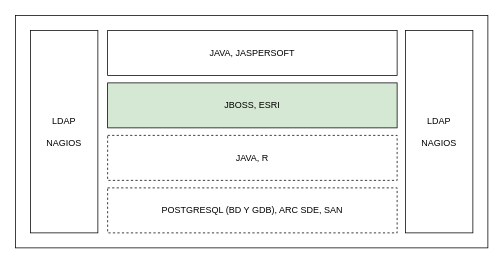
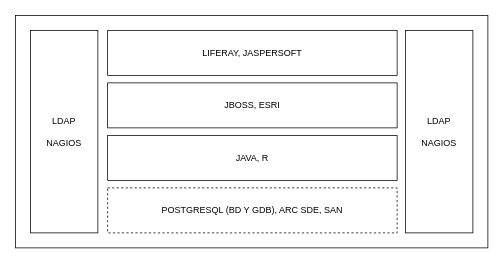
- <mxCell id="4" value="JAVA, JASPERSOFT" style="rounded=0;whiteSpace=wrap;html=1;" vertex="1" parent="1"><mxGeometry x="143" y="40" width="386" height="60" as="geometry" /></mxCell>
+ <mxCell id="4" value="LIFERAY, JASPERSOFT" style="rounded=0;whiteSpace=wrap;html=1;" vertex="1" parent="1"><mxGeometry x="143" y="40" width="386" height="60" as="geometry" /></mxCell>
- <mxCell id="5" value="JBOSS, ESRI" style="rounded=0;whiteSpace=wrap;html=1;fillColor=#d5e8d4;" vertex="1" parent="1"><mxGeometry x="143" y="110" width="386" height="60" as="geometry" /></mxCell>
+ <mxCell id="5" value="JBOSS, ESRI" style="rounded=0;whiteSpace=wrap;html=1;" vertex="1" parent="1"><mxGeometry x="143" y="110" width="386" height="60" as="geometry" /></mxCell>
- <mxCell id="6" value="JAVA, R" style="rounded=0;whiteSpace=wrap;html=1;dashed=1;" vertex="1" parent="1"><mxGeometry x="143" y="180" width="386" height="60" as="geometry" /></mxCell>
+ <mxCell id="6" value="JAVA, R" style="rounded=0;whiteSpace=wrap;html=1;" vertex="1" parent="1"><mxGeometry x="143" y="180" width="386" height="60" as="geometry" /></mxCell>
